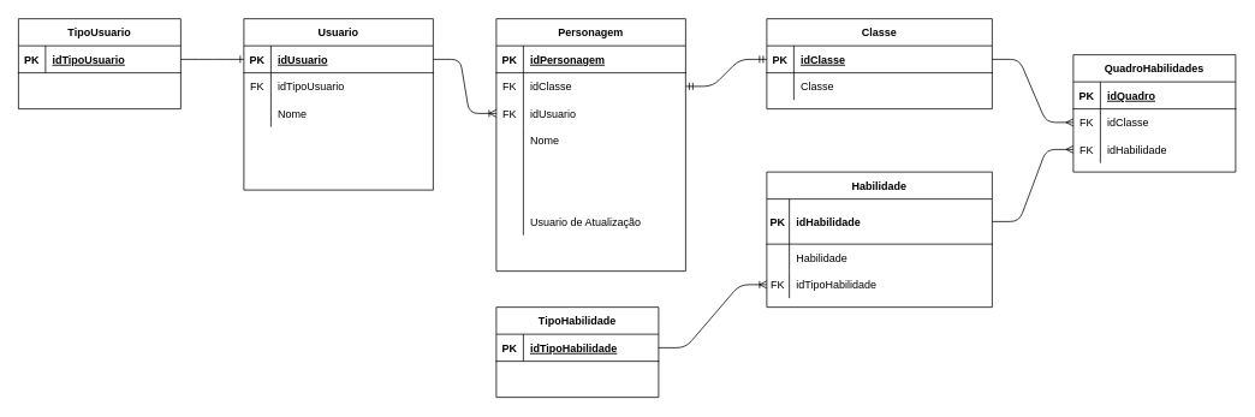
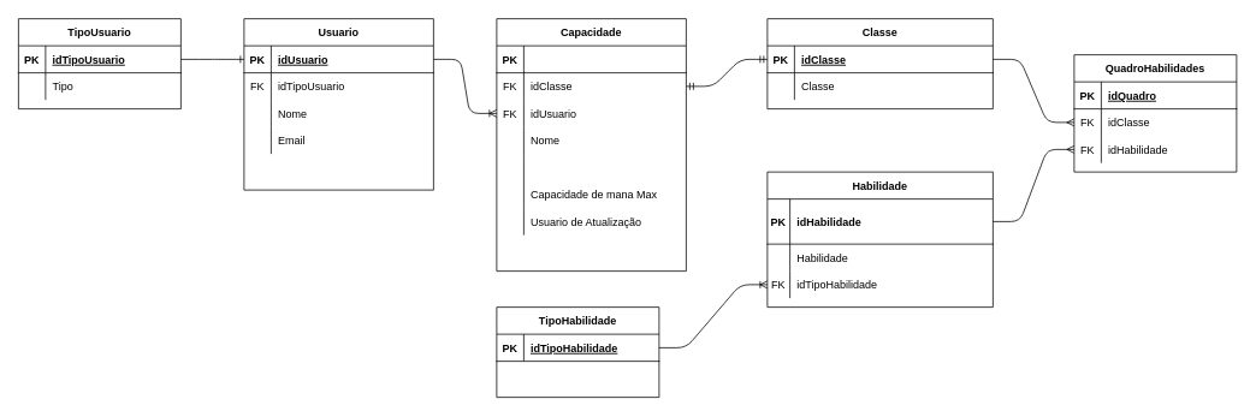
- <mxCell id="25" value="Personagem" style="shape=table;startSize=30;container=1;collapsible=1;childLayout=tableLayout;fixedRows=1;rowLines=0;fontStyle=1;align=center;resizeLast=1;" parent="1" vertex="1"><mxGeometry x="550" y="20" width="210" height="280" as="geometry" /></mxCell>
+ <mxCell id="25" value="Capacidade" style="shape=table;startSize=30;container=1;collapsible=1;childLayout=tableLayout;fixedRows=1;rowLines=0;fontStyle=1;align=center;resizeLast=1;" parent="1" vertex="1"><mxGeometry x="550" y="20" width="210" height="280" as="geometry" /></mxCell>
- <mxCell id="28" value="idPersonagem" style="shape=partialRectangle;connectable=0;fillColor=none;top=0;left=0;bottom=0;right=0;align=left;spacingLeft=6;fontStyle=5;overflow=hidden;" parent="26" vertex="1"><mxGeometry x="30" width="180" height="30" as="geometry" /></mxCell>
+ <mxCell id="83" value="Tipo" style="shape=partialRectangle;connectable=0;fillColor=none;top=0;left=0;bottom=0;right=0;align=left;spacingLeft=6;overflow=hidden;" vertex="1" parent="81"><mxGeometry x="30" width="150" height="30" as="geometry" /></mxCell>
+ <mxCell id="74" value="Email" style="shape=partialRectangle;connectable=0;fillColor=none;top=0;left=0;bottom=0;right=0;align=left;spacingLeft=6;overflow=hidden;" vertex="1" parent="72"><mxGeometry x="30" width="180" height="30" as="geometry" /></mxCell>
+ <mxCell id="42" value="Capacidade de mana Max" style="shape=partialRectangle;connectable=0;fillColor=none;top=0;left=0;bottom=0;right=0;align=left;spacingLeft=6;overflow=hidden;" parent="40" vertex="1"><mxGeometry x="30" width="180" height="30" as="geometry" /></mxCell>
